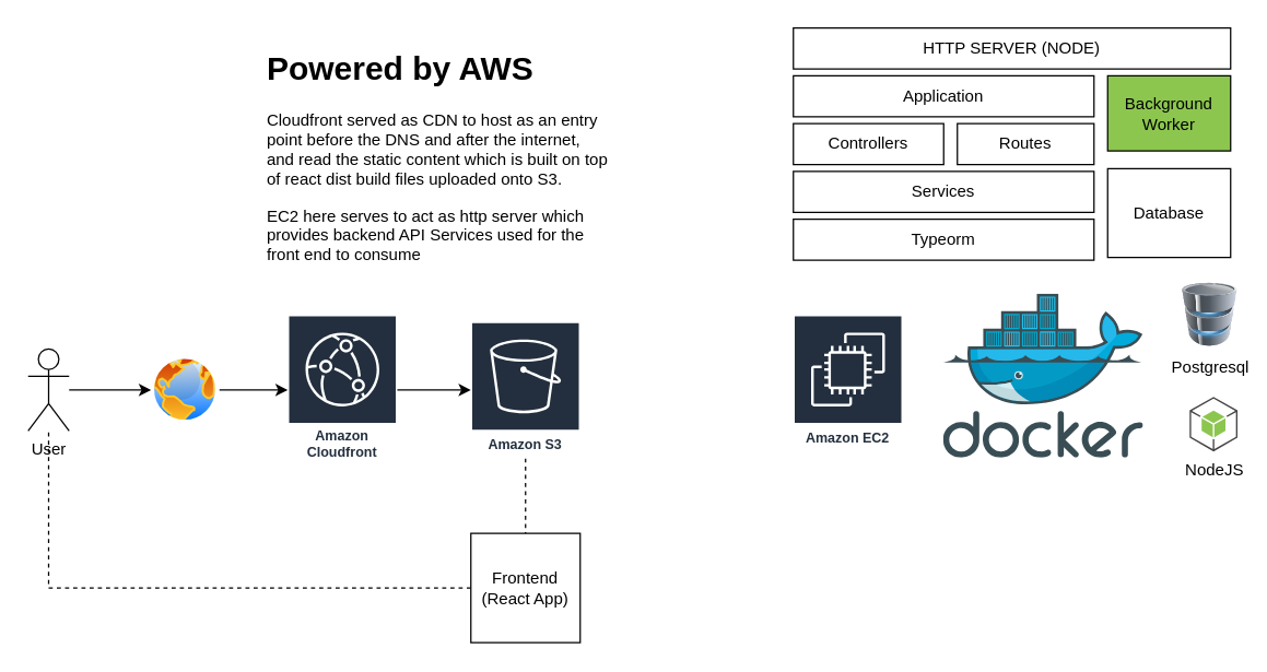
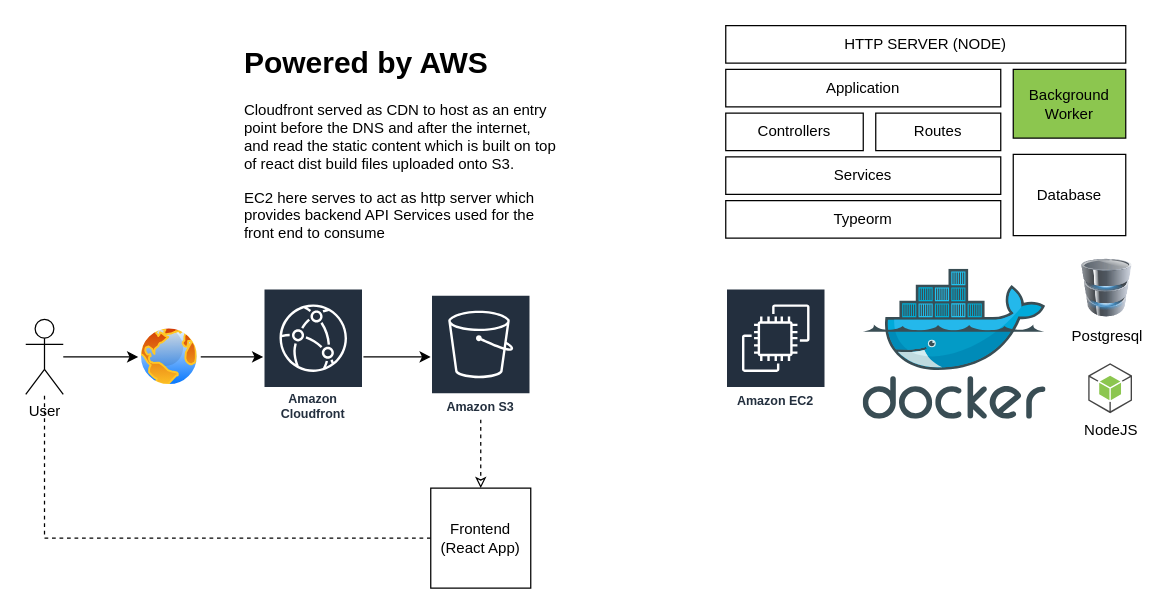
- <mxCell id="4" style="edgeStyle=orthogonalEdgeStyle;rounded=0;orthogonalLoop=1;jettySize=auto;html=1;endArrow=none;endFill=0;dashed=1;" edge="1" parent="1" source="5" target="12"><mxGeometry relative="1" as="geometry" /></mxCell>
+ <mxCell id="4" style="edgeStyle=orthogonalEdgeStyle;rounded=0;orthogonalLoop=1;jettySize=auto;html=1;endArrow=classic;endFill=0;dashed=1;" edge="1" parent="1" source="5" target="12"><mxGeometry relative="1" as="geometry" /></mxCell>
